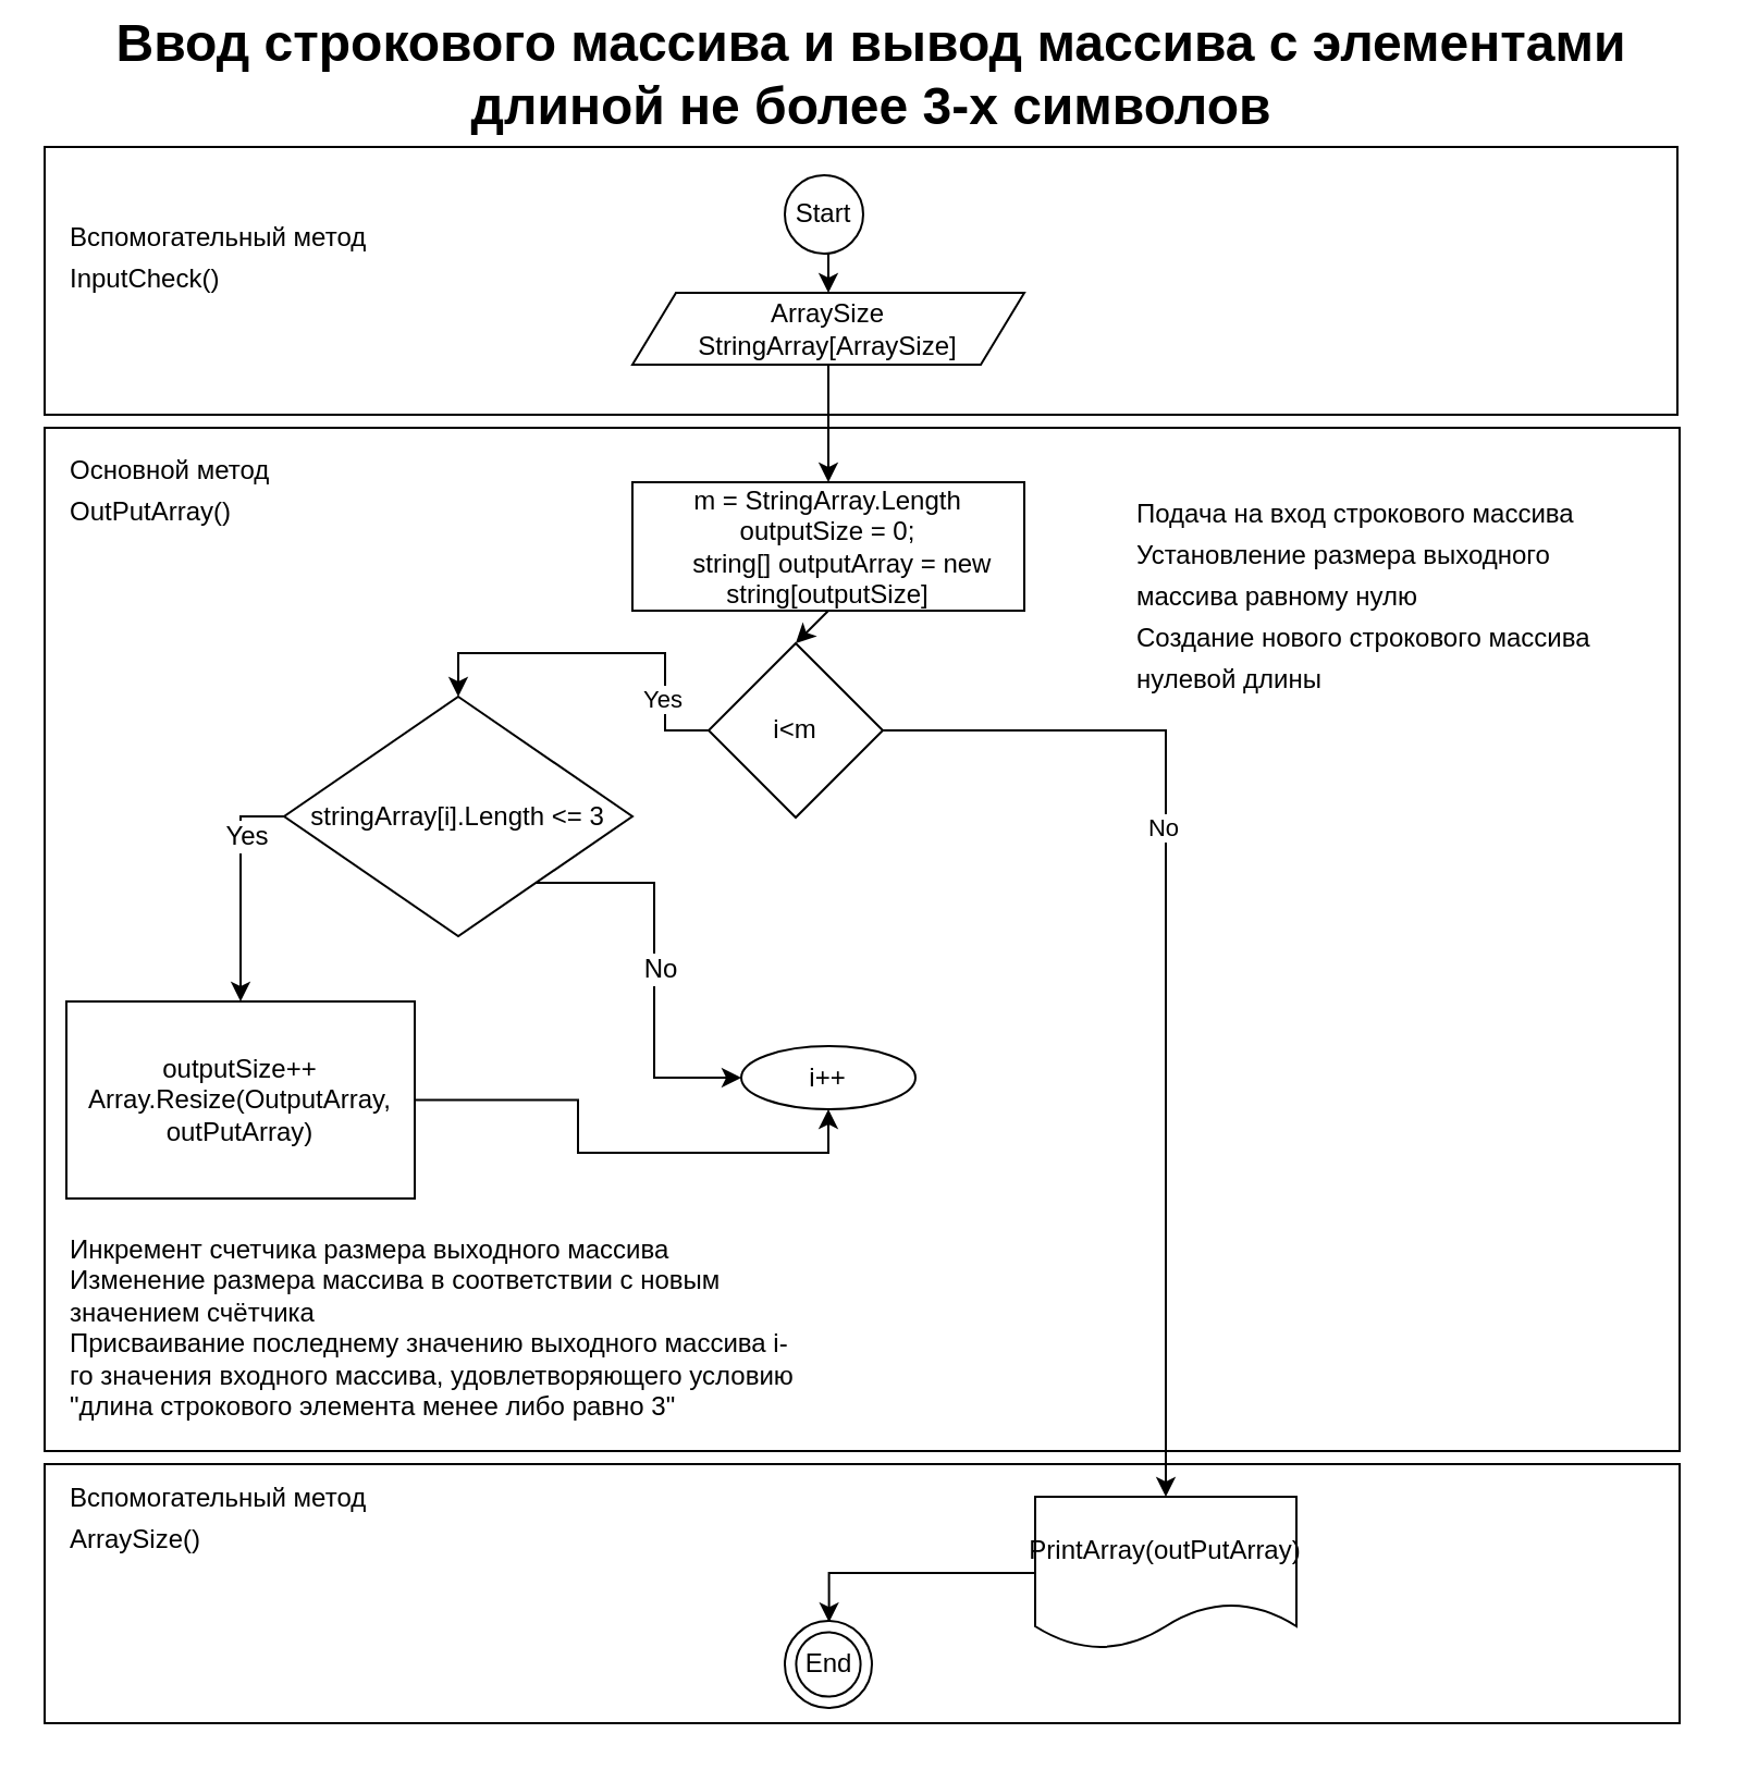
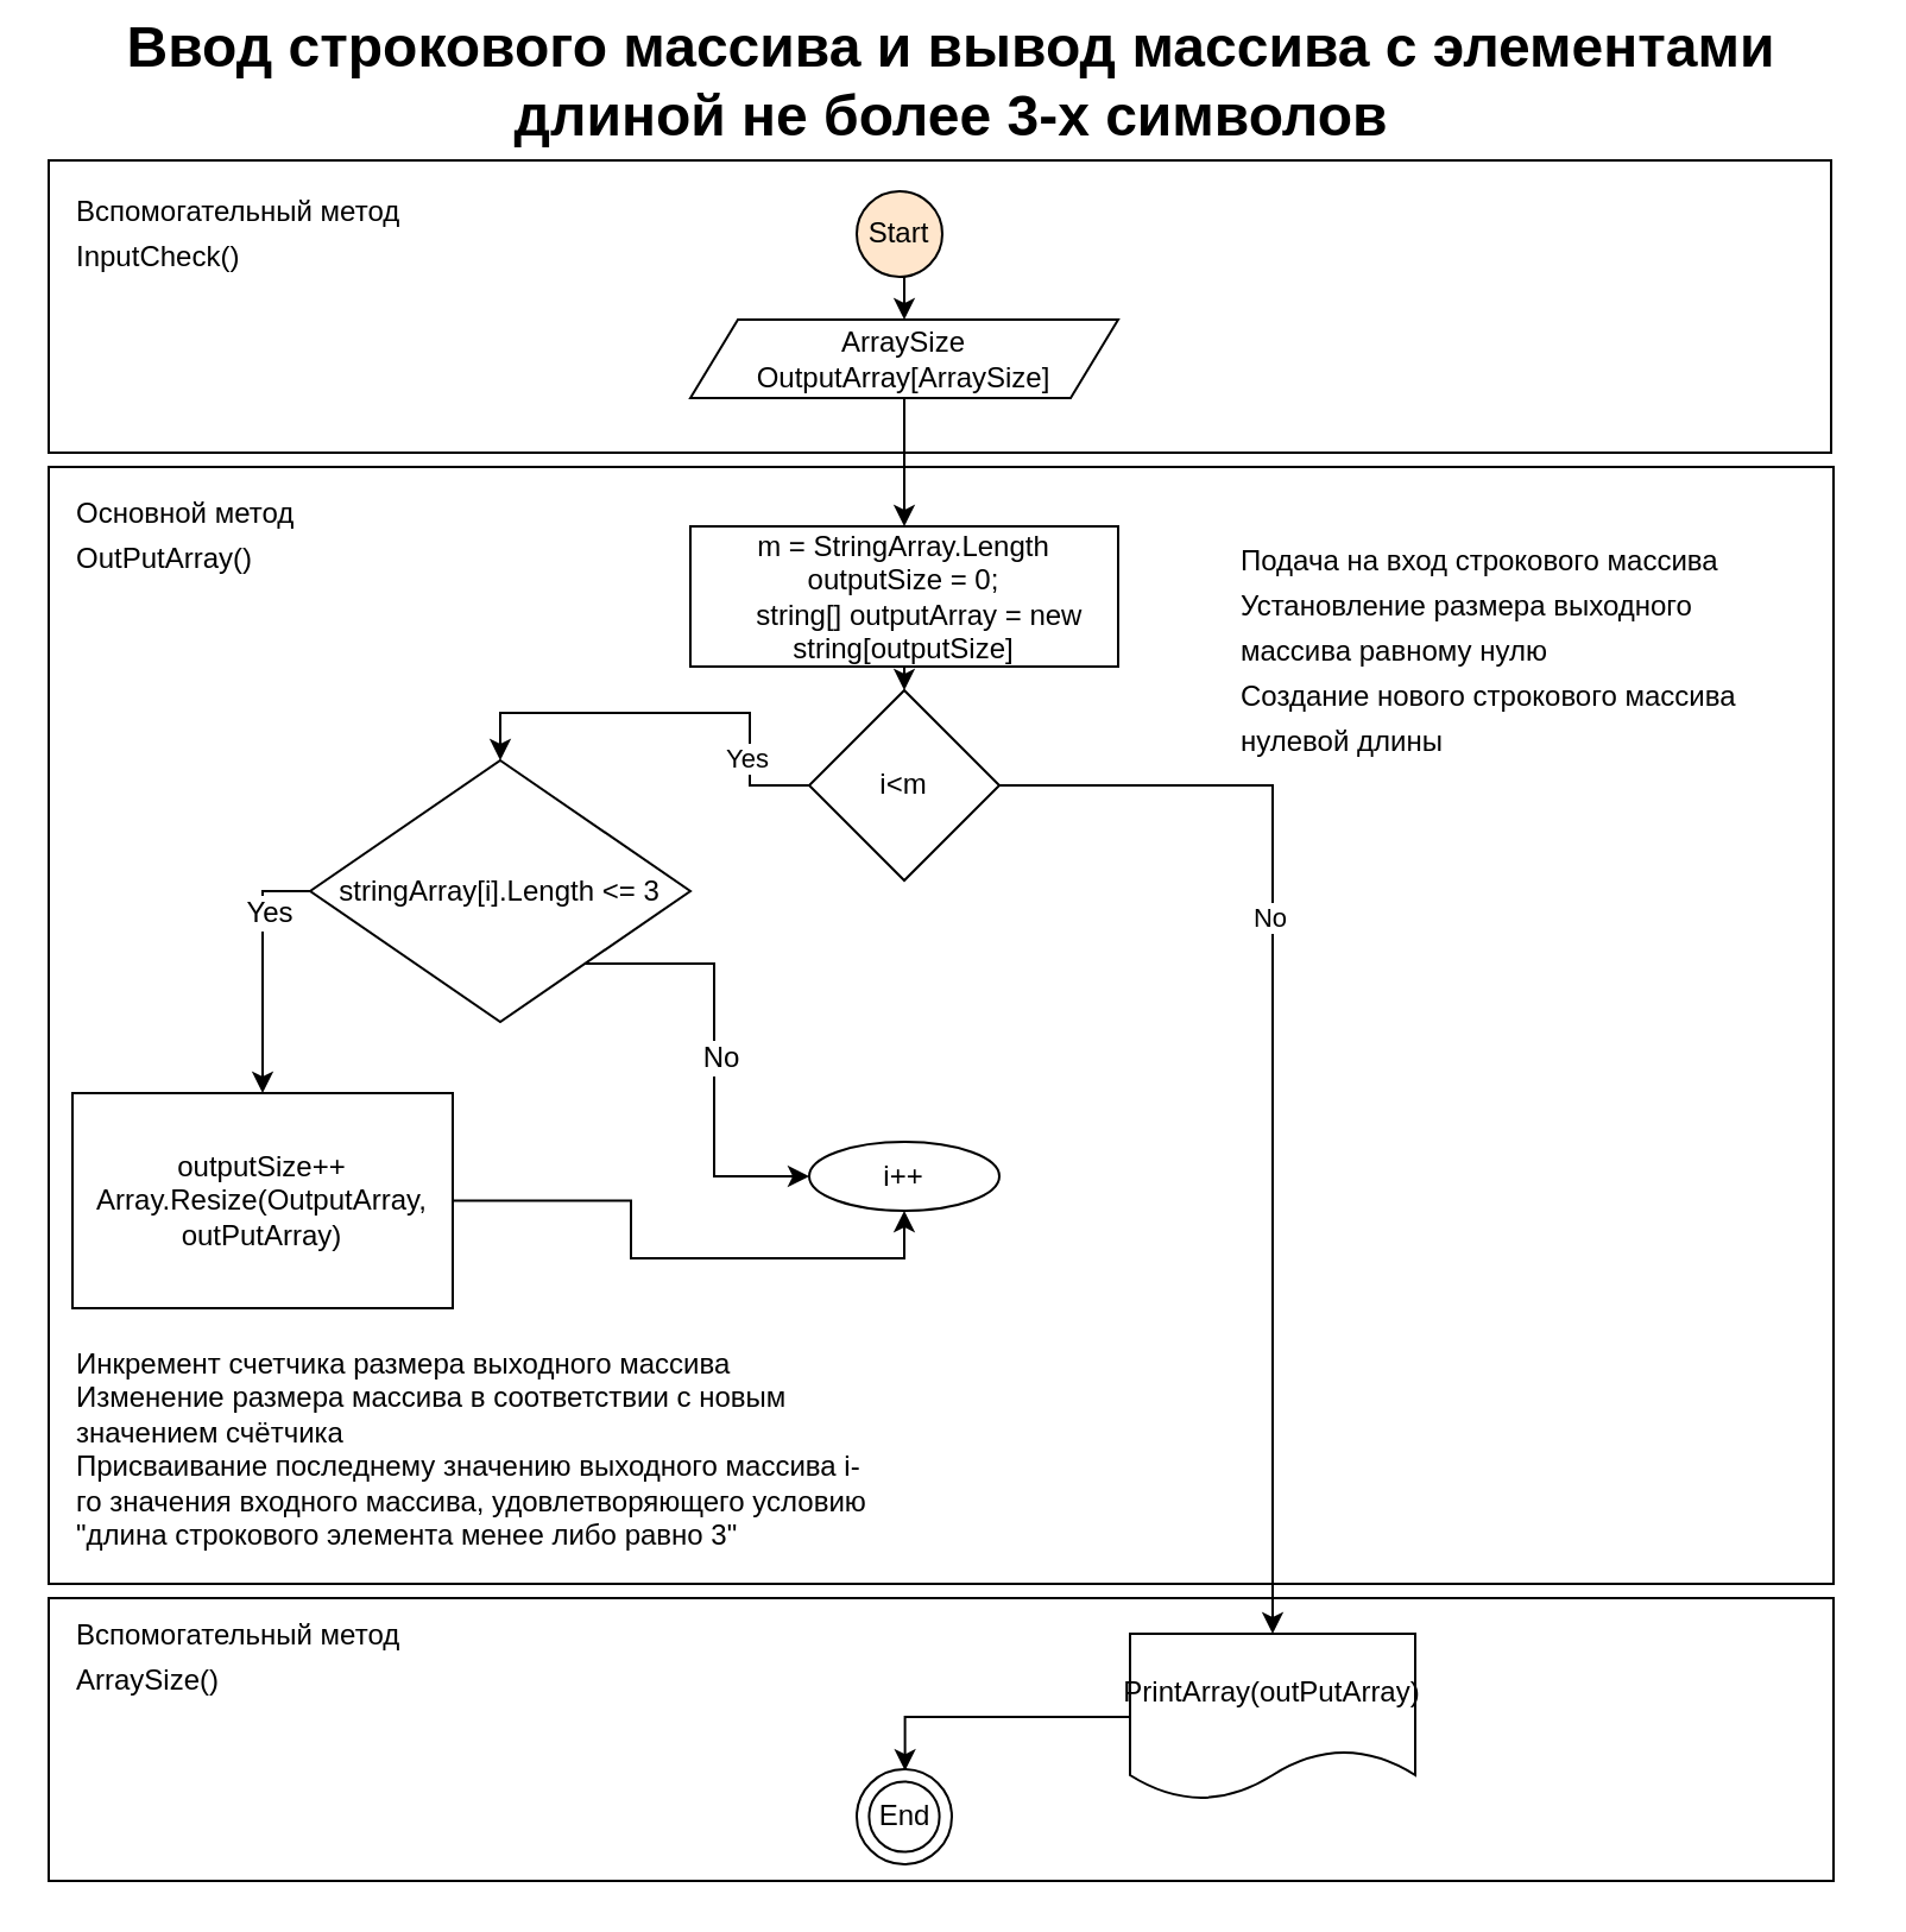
- <mxCell id="19" value="Start" style="ellipse;whiteSpace=wrap;html=1;aspect=fixed;" parent="1" vertex="1"><mxGeometry x="360" y="80" width="36" height="36" as="geometry" /></mxCell>
+ <mxCell id="19" value="Start" style="ellipse;whiteSpace=wrap;html=1;aspect=fixed;fillColor=#ffe6cc;" parent="1" vertex="1"><mxGeometry x="360" y="80" width="36" height="36" as="geometry" /></mxCell>
- <mxCell id="20" value="&lt;div style=&quot;font-weight: normal; font-size: 12px; line-height: 19px;&quot;&gt;&lt;div style=&quot;font-size: 12px;&quot;&gt;&lt;span style=&quot;font-size: 12px;&quot;&gt;Вспомогательный метод InputCheck&lt;/span&gt;&lt;span style=&quot;font-size: 12px;&quot;&gt;()&lt;/span&gt;&lt;/div&gt;&lt;/div&gt;" style="text;whiteSpace=wrap;html=1;fontSize=12;fontColor=#000000;fontFamily=Helvetica;" parent="1" vertex="1"><mxGeometry x="30" y="93" width="160" height="47" as="geometry" /></mxCell>
+ <mxCell id="20" value="&lt;div style=&quot;font-weight: normal; font-size: 12px; line-height: 19px;&quot;&gt;&lt;div style=&quot;font-size: 12px;&quot;&gt;&lt;span style=&quot;font-size: 12px;&quot;&gt;Вспомогательный метод InputCheck&lt;/span&gt;&lt;span style=&quot;font-size: 12px;&quot;&gt;()&lt;/span&gt;&lt;/div&gt;&lt;/div&gt;" style="text;whiteSpace=wrap;html=1;fontSize=12;fontColor=#000000;fontFamily=Helvetica;" parent="1" vertex="1"><mxGeometry x="30" y="73" width="160" height="47" as="geometry" /></mxCell>
- <mxCell id="6" value="ArraySize&lt;br&gt;StringArray[ArraySize]" style="shape=parallelogram;perimeter=parallelogramPerimeter;whiteSpace=wrap;html=1;fixedSize=1;" parent="1" vertex="1"><mxGeometry x="290" y="134" width="180" height="33" as="geometry" /></mxCell>
+ <mxCell id="6" value="ArraySize&lt;br&gt;OutputArray[ArraySize]" style="shape=parallelogram;perimeter=parallelogramPerimeter;whiteSpace=wrap;html=1;fixedSize=1;" parent="1" vertex="1"><mxGeometry x="290" y="134" width="180" height="33" as="geometry" /></mxCell>
- <mxCell id="11" value="i&amp;lt;m" style="rhombus;whiteSpace=wrap;html=1;" parent="1" vertex="1"><mxGeometry x="325" y="295" width="80" height="80" as="geometry" /></mxCell>
+ <mxCell id="11" value="i&amp;lt;m" style="rhombus;whiteSpace=wrap;html=1;" parent="1" vertex="1"><mxGeometry x="340" y="290" width="80" height="80" as="geometry" /></mxCell>
